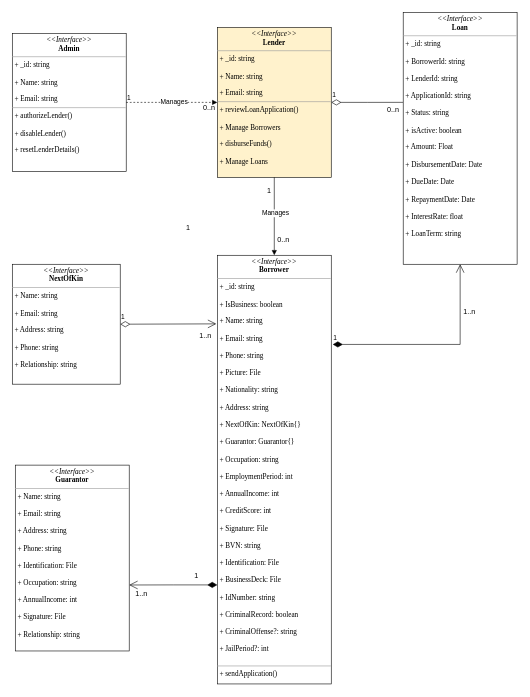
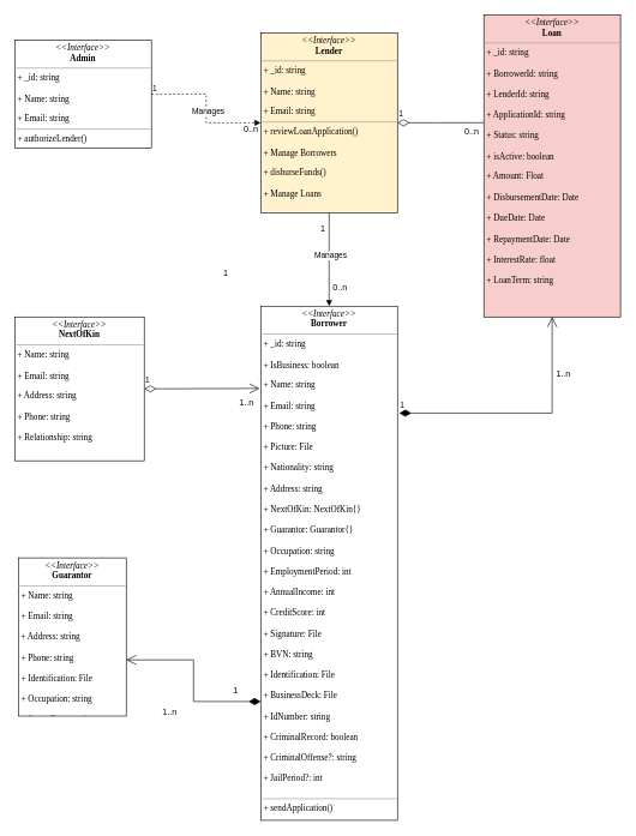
- <mxCell id="4" value="&lt;p style=&quot;margin:0px;margin-top:4px;text-align:center;&quot;&gt;&lt;font face=&quot;Times New Roman&quot;&gt;&lt;i&gt;&amp;lt;&amp;lt;Interface&amp;gt;&amp;gt;&lt;/i&gt;&lt;br&gt;&lt;b&gt;Admin&lt;/b&gt;&lt;/font&gt;&lt;/p&gt;&lt;hr size=&quot;1&quot;&gt;&lt;p style=&quot;margin:0px;margin-left:4px;&quot;&gt;&lt;font face=&quot;Times New Roman&quot;&gt;+ _id: string&lt;/font&gt;&lt;/p&gt;&lt;p style=&quot;margin:0px;margin-left:4px;&quot;&gt;&lt;font face=&quot;Times New Roman&quot;&gt;&lt;br&gt;+ Name: string&lt;/font&gt;&lt;/p&gt;&lt;p style=&quot;margin:0px;margin-left:4px;&quot;&gt;&lt;font face=&quot;Times New Roman&quot;&gt;&lt;br&gt;&lt;/font&gt;&lt;/p&gt;&lt;p style=&quot;margin:0px;margin-left:4px;&quot;&gt;&lt;font face=&quot;Times New Roman&quot;&gt;+ Email: string&lt;/font&gt;&lt;/p&gt;&lt;hr size=&quot;1&quot;&gt;&lt;p style=&quot;margin:0px;margin-left:4px;&quot;&gt;&lt;font face=&quot;Times New Roman&quot;&gt;+ authorizeLender()&lt;/font&gt;&lt;/p&gt;&lt;p style=&quot;margin:0px;margin-left:4px;&quot;&gt;&lt;font face=&quot;Times New Roman&quot;&gt;&lt;br&gt;&lt;/font&gt;&lt;/p&gt;&lt;p style=&quot;margin:0px;margin-left:4px;&quot;&gt;&lt;font face=&quot;Times New Roman&quot;&gt;+ disableLender()&lt;/font&gt;&lt;/p&gt;&lt;p style=&quot;margin:0px;margin-left:4px;&quot;&gt;&lt;font face=&quot;Times New Roman&quot;&gt;&lt;br&gt;&lt;/font&gt;&lt;/p&gt;&lt;p style=&quot;margin:0px;margin-left:4px;&quot;&gt;&lt;font face=&quot;Times New Roman&quot;&gt;+ resetLenderDetails()&lt;/font&gt;&lt;/p&gt;&lt;p style=&quot;margin:0px;margin-left:4px;&quot;&gt;&lt;br&gt;&lt;/p&gt;" style="verticalAlign=top;align=left;overflow=fill;fontSize=12;fontFamily=Helvetica;html=1;whiteSpace=wrap;" vertex="1" parent="1"><mxGeometry x="20" width="190" height="230" as="geometry" y="55" /></mxCell>
+ <mxCell id="4" value="&lt;p style=&quot;margin:0px;margin-top:4px;text-align:center;&quot;&gt;&lt;font face=&quot;Times New Roman&quot;&gt;&lt;i&gt;&amp;lt;&amp;lt;Interface&amp;gt;&amp;gt;&lt;/i&gt;&lt;br&gt;&lt;b&gt;Admin&lt;/b&gt;&lt;/font&gt;&lt;/p&gt;&lt;hr size=&quot;1&quot;&gt;&lt;p style=&quot;margin:0px;margin-left:4px;&quot;&gt;&lt;font face=&quot;Times New Roman&quot;&gt;+ _id: string&lt;/font&gt;&lt;/p&gt;&lt;p style=&quot;margin:0px;margin-left:4px;&quot;&gt;&lt;font face=&quot;Times New Roman&quot;&gt;&lt;br&gt;+ Name: string&lt;/font&gt;&lt;/p&gt;&lt;p style=&quot;margin:0px;margin-left:4px;&quot;&gt;&lt;font face=&quot;Times New Roman&quot;&gt;&lt;br&gt;&lt;/font&gt;&lt;/p&gt;&lt;p style=&quot;margin:0px;margin-left:4px;&quot;&gt;&lt;font face=&quot;Times New Roman&quot;&gt;+ Email: string&lt;/font&gt;&lt;/p&gt;&lt;hr size=&quot;1&quot;&gt;&lt;p style=&quot;margin:0px;margin-left:4px;&quot;&gt;&lt;font face=&quot;Times New Roman&quot;&gt;+ authorizeLender()&lt;/font&gt;&lt;/p&gt;&lt;p style=&quot;margin:0px;margin-left:4px;&quot;&gt;&lt;font face=&quot;Times New Roman&quot;&gt;&lt;br&gt;&lt;/font&gt;&lt;/p&gt;&lt;p style=&quot;margin:0px;margin-left:4px;&quot;&gt;&lt;font face=&quot;Times New Roman&quot;&gt;+ disableLender()&lt;/font&gt;&lt;/p&gt;&lt;p style=&quot;margin:0px;margin-left:4px;&quot;&gt;&lt;font face=&quot;Times New Roman&quot;&gt;&lt;br&gt;&lt;/font&gt;&lt;/p&gt;&lt;p style=&quot;margin:0px;margin-left:4px;&quot;&gt;&lt;font face=&quot;Times New Roman&quot;&gt;+ resetLenderDetails()&lt;/font&gt;&lt;/p&gt;&lt;p style=&quot;margin:0px;margin-left:4px;&quot;&gt;&lt;br&gt;&lt;/p&gt;" style="verticalAlign=top;align=left;overflow=fill;fontSize=12;fontFamily=Helvetica;html=1;whiteSpace=wrap;" vertex="1" parent="1"><mxGeometry x="20" y="55" width="190" height="150" as="geometry" /></mxCell>
- <mxCell id="5" value="&lt;p style=&quot;margin:0px;margin-top:4px;text-align:center;&quot;&gt;&lt;font face=&quot;Times New Roman&quot;&gt;&lt;i&gt;&amp;lt;&amp;lt;Interface&amp;gt;&amp;gt;&lt;/i&gt;&lt;br&gt;&lt;b&gt;Loan&lt;/b&gt;&lt;/font&gt;&lt;/p&gt;&lt;hr size=&quot;1&quot;&gt;&lt;p style=&quot;margin:0px;margin-left:4px;&quot;&gt;&lt;font face=&quot;Times New Roman&quot;&gt;+ _id: string&lt;/font&gt;&lt;/p&gt;&lt;p style=&quot;margin:0px;margin-left:4px;&quot;&gt;&lt;font face=&quot;Times New Roman&quot;&gt;&lt;br&gt;+ BorrowerId: string&lt;/font&gt;&lt;/p&gt;&lt;p style=&quot;margin:0px;margin-left:4px;&quot;&gt;&lt;font face=&quot;Times New Roman&quot;&gt;&lt;br&gt;&lt;/font&gt;&lt;/p&gt;&lt;p style=&quot;margin:0px;margin-left:4px;&quot;&gt;&lt;font face=&quot;Times New Roman&quot;&gt;+ LenderId: string&lt;/font&gt;&lt;/p&gt;&lt;p style=&quot;margin:0px;margin-left:4px;&quot;&gt;&lt;font face=&quot;Times New Roman&quot;&gt;&lt;br&gt;&lt;/font&gt;&lt;/p&gt;&lt;p style=&quot;margin:0px;margin-left:4px;&quot;&gt;&lt;font face=&quot;Times New Roman&quot;&gt;+ ApplicationId: string&lt;/font&gt;&lt;/p&gt;&lt;p style=&quot;margin:0px;margin-left:4px;&quot;&gt;&lt;font face=&quot;Times New Roman&quot;&gt;&lt;br&gt;&lt;/font&gt;&lt;/p&gt;&lt;p style=&quot;margin:0px;margin-left:4px;&quot;&gt;&lt;font face=&quot;Times New Roman&quot;&gt;+ Status: string&lt;/font&gt;&lt;/p&gt;&lt;p style=&quot;margin:0px;margin-left:4px;&quot;&gt;&lt;font face=&quot;Times New Roman&quot;&gt;&lt;br&gt;&lt;/font&gt;&lt;/p&gt;&lt;p style=&quot;margin:0px;margin-left:4px;&quot;&gt;&lt;font face=&quot;Times New Roman&quot;&gt;+ isActive: boolean&lt;/font&gt;&lt;/p&gt;&lt;p style=&quot;margin:0px;margin-left:4px;&quot;&gt;&lt;font face=&quot;Times New Roman&quot;&gt;&lt;br&gt;&lt;/font&gt;&lt;/p&gt;&lt;p style=&quot;margin:0px;margin-left:4px;&quot;&gt;&lt;font face=&quot;Times New Roman&quot;&gt;+ Amount: Float&lt;/font&gt;&lt;/p&gt;&lt;p style=&quot;margin:0px;margin-left:4px;&quot;&gt;&lt;font face=&quot;Times New Roman&quot;&gt;&lt;br&gt;&lt;/font&gt;&lt;/p&gt;&lt;p style=&quot;margin:0px;margin-left:4px;&quot;&gt;&lt;font face=&quot;Times New Roman&quot;&gt;+ DisbursementDate: Date&lt;/font&gt;&lt;/p&gt;&lt;p style=&quot;margin:0px;margin-left:4px;&quot;&gt;&lt;font face=&quot;Times New Roman&quot;&gt;&lt;br&gt;&lt;/font&gt;&lt;/p&gt;&lt;p style=&quot;margin:0px;margin-left:4px;&quot;&gt;&lt;font face=&quot;Times New Roman&quot;&gt;+ DueDate: Date&lt;/font&gt;&lt;/p&gt;&lt;p style=&quot;margin:0px;margin-left:4px;&quot;&gt;&lt;font face=&quot;Times New Roman&quot;&gt;&lt;br&gt;&lt;/font&gt;&lt;/p&gt;&lt;p style=&quot;margin:0px;margin-left:4px;&quot;&gt;&lt;font face=&quot;Times New Roman&quot;&gt;+ RepaymentDate: Date&lt;/font&gt;&lt;/p&gt;&lt;p style=&quot;margin:0px;margin-left:4px;&quot;&gt;&lt;font face=&quot;Times New Roman&quot;&gt;&lt;br&gt;&lt;/font&gt;&lt;/p&gt;&lt;p style=&quot;margin:0px;margin-left:4px;&quot;&gt;&lt;font face=&quot;Times New Roman&quot;&gt;+ InterestRate: float&lt;/font&gt;&lt;/p&gt;&lt;p style=&quot;margin:0px;margin-left:4px;&quot;&gt;&lt;font face=&quot;Times New Roman&quot;&gt;&lt;br&gt;&lt;/font&gt;&lt;/p&gt;&lt;p style=&quot;margin:0px;margin-left:4px;&quot;&gt;&lt;font face=&quot;Times New Roman&quot;&gt;+ LoanTerm: string&lt;/font&gt;&lt;/p&gt;&lt;p style=&quot;margin:0px;margin-left:4px;&quot;&gt;&lt;font face=&quot;Times New Roman&quot;&gt;&lt;br&gt;&lt;/font&gt;&lt;/p&gt;&lt;p style=&quot;margin:0px;margin-left:4px;&quot;&gt;&lt;br&gt;&lt;/p&gt;" style="verticalAlign=top;align=left;overflow=fill;fontSize=12;fontFamily=Helvetica;html=1;whiteSpace=wrap;" vertex="1" parent="1"><mxGeometry x="672" y="20" width="190" height="420" as="geometry" /></mxCell>
+ <mxCell id="5" value="&lt;p style=&quot;margin:0px;margin-top:4px;text-align:center;&quot;&gt;&lt;font face=&quot;Times New Roman&quot;&gt;&lt;i&gt;&amp;lt;&amp;lt;Interface&amp;gt;&amp;gt;&lt;/i&gt;&lt;br&gt;&lt;b&gt;Loan&lt;/b&gt;&lt;/font&gt;&lt;/p&gt;&lt;hr size=&quot;1&quot;&gt;&lt;p style=&quot;margin:0px;margin-left:4px;&quot;&gt;&lt;font face=&quot;Times New Roman&quot;&gt;+ _id: string&lt;/font&gt;&lt;/p&gt;&lt;p style=&quot;margin:0px;margin-left:4px;&quot;&gt;&lt;font face=&quot;Times New Roman&quot;&gt;&lt;br&gt;+ BorrowerId: string&lt;/font&gt;&lt;/p&gt;&lt;p style=&quot;margin:0px;margin-left:4px;&quot;&gt;&lt;font face=&quot;Times New Roman&quot;&gt;&lt;br&gt;&lt;/font&gt;&lt;/p&gt;&lt;p style=&quot;margin:0px;margin-left:4px;&quot;&gt;&lt;font face=&quot;Times New Roman&quot;&gt;+ LenderId: string&lt;/font&gt;&lt;/p&gt;&lt;p style=&quot;margin:0px;margin-left:4px;&quot;&gt;&lt;font face=&quot;Times New Roman&quot;&gt;&lt;br&gt;&lt;/font&gt;&lt;/p&gt;&lt;p style=&quot;margin:0px;margin-left:4px;&quot;&gt;&lt;font face=&quot;Times New Roman&quot;&gt;+ ApplicationId: string&lt;/font&gt;&lt;/p&gt;&lt;p style=&quot;margin:0px;margin-left:4px;&quot;&gt;&lt;font face=&quot;Times New Roman&quot;&gt;&lt;br&gt;&lt;/font&gt;&lt;/p&gt;&lt;p style=&quot;margin:0px;margin-left:4px;&quot;&gt;&lt;font face=&quot;Times New Roman&quot;&gt;+ Status: string&lt;/font&gt;&lt;/p&gt;&lt;p style=&quot;margin:0px;margin-left:4px;&quot;&gt;&lt;font face=&quot;Times New Roman&quot;&gt;&lt;br&gt;&lt;/font&gt;&lt;/p&gt;&lt;p style=&quot;margin:0px;margin-left:4px;&quot;&gt;&lt;font face=&quot;Times New Roman&quot;&gt;+ isActive: boolean&lt;/font&gt;&lt;/p&gt;&lt;p style=&quot;margin:0px;margin-left:4px;&quot;&gt;&lt;font face=&quot;Times New Roman&quot;&gt;&lt;br&gt;&lt;/font&gt;&lt;/p&gt;&lt;p style=&quot;margin:0px;margin-left:4px;&quot;&gt;&lt;font face=&quot;Times New Roman&quot;&gt;+ Amount: Float&lt;/font&gt;&lt;/p&gt;&lt;p style=&quot;margin:0px;margin-left:4px;&quot;&gt;&lt;font face=&quot;Times New Roman&quot;&gt;&lt;br&gt;&lt;/font&gt;&lt;/p&gt;&lt;p style=&quot;margin:0px;margin-left:4px;&quot;&gt;&lt;font face=&quot;Times New Roman&quot;&gt;+ DisbursementDate: Date&lt;/font&gt;&lt;/p&gt;&lt;p style=&quot;margin:0px;margin-left:4px;&quot;&gt;&lt;font face=&quot;Times New Roman&quot;&gt;&lt;br&gt;&lt;/font&gt;&lt;/p&gt;&lt;p style=&quot;margin:0px;margin-left:4px;&quot;&gt;&lt;font face=&quot;Times New Roman&quot;&gt;+ DueDate: Date&lt;/font&gt;&lt;/p&gt;&lt;p style=&quot;margin:0px;margin-left:4px;&quot;&gt;&lt;font face=&quot;Times New Roman&quot;&gt;&lt;br&gt;&lt;/font&gt;&lt;/p&gt;&lt;p style=&quot;margin:0px;margin-left:4px;&quot;&gt;&lt;font face=&quot;Times New Roman&quot;&gt;+ RepaymentDate: Date&lt;/font&gt;&lt;/p&gt;&lt;p style=&quot;margin:0px;margin-left:4px;&quot;&gt;&lt;font face=&quot;Times New Roman&quot;&gt;&lt;br&gt;&lt;/font&gt;&lt;/p&gt;&lt;p style=&quot;margin:0px;margin-left:4px;&quot;&gt;&lt;font face=&quot;Times New Roman&quot;&gt;+ InterestRate: float&lt;/font&gt;&lt;/p&gt;&lt;p style=&quot;margin:0px;margin-left:4px;&quot;&gt;&lt;font face=&quot;Times New Roman&quot;&gt;&lt;br&gt;&lt;/font&gt;&lt;/p&gt;&lt;p style=&quot;margin:0px;margin-left:4px;&quot;&gt;&lt;font face=&quot;Times New Roman&quot;&gt;+ LoanTerm: string&lt;/font&gt;&lt;/p&gt;&lt;p style=&quot;margin:0px;margin-left:4px;&quot;&gt;&lt;font face=&quot;Times New Roman&quot;&gt;&lt;br&gt;&lt;/font&gt;&lt;/p&gt;&lt;p style=&quot;margin:0px;margin-left:4px;&quot;&gt;&lt;br&gt;&lt;/p&gt;" style="verticalAlign=top;align=left;overflow=fill;fontSize=12;fontFamily=Helvetica;html=1;whiteSpace=wrap;fillColor=#f8cecc;" vertex="1" parent="1"><mxGeometry x="672" y="20" width="190" height="420" as="geometry" /></mxCell>
- <mxCell id="7" value="&lt;p style=&quot;margin:0px;margin-top:4px;text-align:center;&quot;&gt;&lt;font face=&quot;Times New Roman&quot;&gt;&lt;i&gt;&amp;lt;&amp;lt;Interface&amp;gt;&amp;gt;&lt;/i&gt;&lt;br&gt;&lt;b&gt;Guarantor&lt;/b&gt;&lt;/font&gt;&lt;/p&gt;&lt;hr size=&quot;1&quot;&gt;&lt;p style=&quot;margin:0px;margin-left:4px;&quot;&gt;&lt;span style=&quot;font-family: &amp;quot;Times New Roman&amp;quot;; background-color: initial;&quot;&gt;+ Name: string&lt;/span&gt;&lt;/p&gt;&lt;p style=&quot;margin:0px;margin-left:4px;&quot;&gt;&lt;font face=&quot;Times New Roman&quot;&gt;&lt;br&gt;&lt;/font&gt;&lt;/p&gt;&lt;p style=&quot;margin:0px;margin-left:4px;&quot;&gt;&lt;font face=&quot;Times New Roman&quot;&gt;+ Email: string&lt;/font&gt;&lt;/p&gt;&lt;p style=&quot;margin:0px;margin-left:4px;&quot;&gt;&lt;font face=&quot;Times New Roman&quot;&gt;&lt;br&gt;&lt;/font&gt;&lt;/p&gt;&lt;p style=&quot;border-color: var(--border-color); margin: 0px 0px 0px 4px;&quot;&gt;&lt;font style=&quot;border-color: var(--border-color);&quot; face=&quot;Times New Roman&quot;&gt;+ Address: string&lt;/font&gt;&lt;/p&gt;&lt;p style=&quot;border-color: var(--border-color); margin: 0px 0px 0px 4px;&quot;&gt;&lt;font style=&quot;border-color: var(--border-color);&quot; face=&quot;Times New Roman&quot;&gt;&lt;br style=&quot;border-color: var(--border-color);&quot;&gt;&lt;/font&gt;&lt;/p&gt;&lt;p style=&quot;border-color: var(--border-color); margin: 0px 0px 0px 4px;&quot;&gt;&lt;font style=&quot;border-color: var(--border-color);&quot; face=&quot;Times New Roman&quot;&gt;+ Phone: string&lt;/font&gt;&lt;/p&gt;&lt;p style=&quot;border-color: var(--border-color); margin: 0px 0px 0px 4px;&quot;&gt;&lt;font style=&quot;border-color: var(--border-color);&quot; face=&quot;Times New Roman&quot;&gt;&lt;br&gt;&lt;/font&gt;&lt;/p&gt;&lt;p style=&quot;border-color: var(--border-color); margin: 0px 0px 0px 4px;&quot;&gt;&lt;font style=&quot;border-color: var(--border-color);&quot; face=&quot;Times New Roman&quot;&gt;+ Identification: File&lt;/font&gt;&lt;/p&gt;&lt;p style=&quot;border-color: var(--border-color); margin: 0px 0px 0px 4px;&quot;&gt;&lt;font style=&quot;border-color: var(--border-color);&quot; face=&quot;Times New Roman&quot;&gt;&lt;br&gt;&lt;/font&gt;&lt;/p&gt;&lt;p style=&quot;border-color: var(--border-color); margin: 0px 0px 0px 4px;&quot;&gt;&lt;font style=&quot;border-color: var(--border-color);&quot; face=&quot;Times New Roman&quot;&gt;+ Occupation: string&lt;/font&gt;&lt;/p&gt;&lt;p style=&quot;border-color: var(--border-color); margin: 0px 0px 0px 4px;&quot;&gt;&lt;font style=&quot;border-color: var(--border-color);&quot; face=&quot;Times New Roman&quot;&gt;&lt;br&gt;&lt;/font&gt;&lt;/p&gt;&lt;p style=&quot;border-color: var(--border-color); margin: 0px 0px 0px 4px;&quot;&gt;&lt;font style=&quot;border-color: var(--border-color);&quot; face=&quot;Times New Roman&quot;&gt;+ AnnualIncome: int&lt;/font&gt;&lt;/p&gt;&lt;p style=&quot;border-color: var(--border-color); margin: 0px 0px 0px 4px;&quot;&gt;&lt;font style=&quot;border-color: var(--border-color);&quot; face=&quot;Times New Roman&quot;&gt;&lt;br&gt;&lt;/font&gt;&lt;/p&gt;&lt;p style=&quot;border-color: var(--border-color); margin: 0px 0px 0px 4px;&quot;&gt;&lt;font style=&quot;border-color: var(--border-color);&quot; face=&quot;Times New Roman&quot;&gt;+ Signature: File&lt;/font&gt;&lt;/p&gt;&lt;p style=&quot;border-color: var(--border-color); margin: 0px 0px 0px 4px;&quot;&gt;&lt;font style=&quot;border-color: var(--border-color);&quot; face=&quot;Times New Roman&quot;&gt;&lt;br&gt;&lt;/font&gt;&lt;/p&gt;&lt;p style=&quot;border-color: var(--border-color); margin: 0px 0px 0px 4px;&quot;&gt;&lt;font face=&quot;Times New Roman&quot;&gt;+ Relationship: string&lt;/font&gt;&lt;/p&gt;&lt;p style=&quot;margin:0px;margin-left:4px;&quot;&gt;&lt;br&gt;&lt;/p&gt;" style="verticalAlign=top;align=left;overflow=fill;fontSize=12;fontFamily=Helvetica;html=1;whiteSpace=wrap;" vertex="1" parent="1"><mxGeometry x="25" y="775" width="190" height="310" as="geometry" /></mxCell>
+ <mxCell id="7" value="&lt;p style=&quot;margin:0px;margin-top:4px;text-align:center;&quot;&gt;&lt;font face=&quot;Times New Roman&quot;&gt;&lt;i&gt;&amp;lt;&amp;lt;Interface&amp;gt;&amp;gt;&lt;/i&gt;&lt;br&gt;&lt;b&gt;Guarantor&lt;/b&gt;&lt;/font&gt;&lt;/p&gt;&lt;hr size=&quot;1&quot;&gt;&lt;p style=&quot;margin:0px;margin-left:4px;&quot;&gt;&lt;span style=&quot;font-family: &amp;quot;Times New Roman&amp;quot;; background-color: initial;&quot;&gt;+ Name: string&lt;/span&gt;&lt;/p&gt;&lt;p style=&quot;margin:0px;margin-left:4px;&quot;&gt;&lt;font face=&quot;Times New Roman&quot;&gt;&lt;br&gt;&lt;/font&gt;&lt;/p&gt;&lt;p style=&quot;margin:0px;margin-left:4px;&quot;&gt;&lt;font face=&quot;Times New Roman&quot;&gt;+ Email: string&lt;/font&gt;&lt;/p&gt;&lt;p style=&quot;margin:0px;margin-left:4px;&quot;&gt;&lt;font face=&quot;Times New Roman&quot;&gt;&lt;br&gt;&lt;/font&gt;&lt;/p&gt;&lt;p style=&quot;border-color: var(--border-color); margin: 0px 0px 0px 4px;&quot;&gt;&lt;font style=&quot;border-color: var(--border-color);&quot; face=&quot;Times New Roman&quot;&gt;+ Address: string&lt;/font&gt;&lt;/p&gt;&lt;p style=&quot;border-color: var(--border-color); margin: 0px 0px 0px 4px;&quot;&gt;&lt;font style=&quot;border-color: var(--border-color);&quot; face=&quot;Times New Roman&quot;&gt;&lt;br style=&quot;border-color: var(--border-color);&quot;&gt;&lt;/font&gt;&lt;/p&gt;&lt;p style=&quot;border-color: var(--border-color); margin: 0px 0px 0px 4px;&quot;&gt;&lt;font style=&quot;border-color: var(--border-color);&quot; face=&quot;Times New Roman&quot;&gt;+ Phone: string&lt;/font&gt;&lt;/p&gt;&lt;p style=&quot;border-color: var(--border-color); margin: 0px 0px 0px 4px;&quot;&gt;&lt;font style=&quot;border-color: var(--border-color);&quot; face=&quot;Times New Roman&quot;&gt;&lt;br&gt;&lt;/font&gt;&lt;/p&gt;&lt;p style=&quot;border-color: var(--border-color); margin: 0px 0px 0px 4px;&quot;&gt;&lt;font style=&quot;border-color: var(--border-color);&quot; face=&quot;Times New Roman&quot;&gt;+ Identification: File&lt;/font&gt;&lt;/p&gt;&lt;p style=&quot;border-color: var(--border-color); margin: 0px 0px 0px 4px;&quot;&gt;&lt;font style=&quot;border-color: var(--border-color);&quot; face=&quot;Times New Roman&quot;&gt;&lt;br&gt;&lt;/font&gt;&lt;/p&gt;&lt;p style=&quot;border-color: var(--border-color); margin: 0px 0px 0px 4px;&quot;&gt;&lt;font style=&quot;border-color: var(--border-color);&quot; face=&quot;Times New Roman&quot;&gt;+ Occupation: string&lt;/font&gt;&lt;/p&gt;&lt;p style=&quot;border-color: var(--border-color); margin: 0px 0px 0px 4px;&quot;&gt;&lt;font style=&quot;border-color: var(--border-color);&quot; face=&quot;Times New Roman&quot;&gt;&lt;br&gt;&lt;/font&gt;&lt;/p&gt;&lt;p style=&quot;border-color: var(--border-color); margin: 0px 0px 0px 4px;&quot;&gt;&lt;font style=&quot;border-color: var(--border-color);&quot; face=&quot;Times New Roman&quot;&gt;+ AnnualIncome: int&lt;/font&gt;&lt;/p&gt;&lt;p style=&quot;border-color: var(--border-color); margin: 0px 0px 0px 4px;&quot;&gt;&lt;font style=&quot;border-color: var(--border-color);&quot; face=&quot;Times New Roman&quot;&gt;&lt;br&gt;&lt;/font&gt;&lt;/p&gt;&lt;p style=&quot;border-color: var(--border-color); margin: 0px 0px 0px 4px;&quot;&gt;&lt;font style=&quot;border-color: var(--border-color);&quot; face=&quot;Times New Roman&quot;&gt;+ Signature: File&lt;/font&gt;&lt;/p&gt;&lt;p style=&quot;border-color: var(--border-color); margin: 0px 0px 0px 4px;&quot;&gt;&lt;font style=&quot;border-color: var(--border-color);&quot; face=&quot;Times New Roman&quot;&gt;&lt;br&gt;&lt;/font&gt;&lt;/p&gt;&lt;p style=&quot;border-color: var(--border-color); margin: 0px 0px 0px 4px;&quot;&gt;&lt;font face=&quot;Times New Roman&quot;&gt;+ Relationship: string&lt;/font&gt;&lt;/p&gt;&lt;p style=&quot;margin:0px;margin-left:4px;&quot;&gt;&lt;br&gt;&lt;/p&gt;" style="verticalAlign=top;align=left;overflow=fill;fontSize=12;fontFamily=Helvetica;html=1;whiteSpace=wrap;" vertex="1" parent="1"><mxGeometry x="25" y="775" width="150" height="220" as="geometry" /></mxCell>
